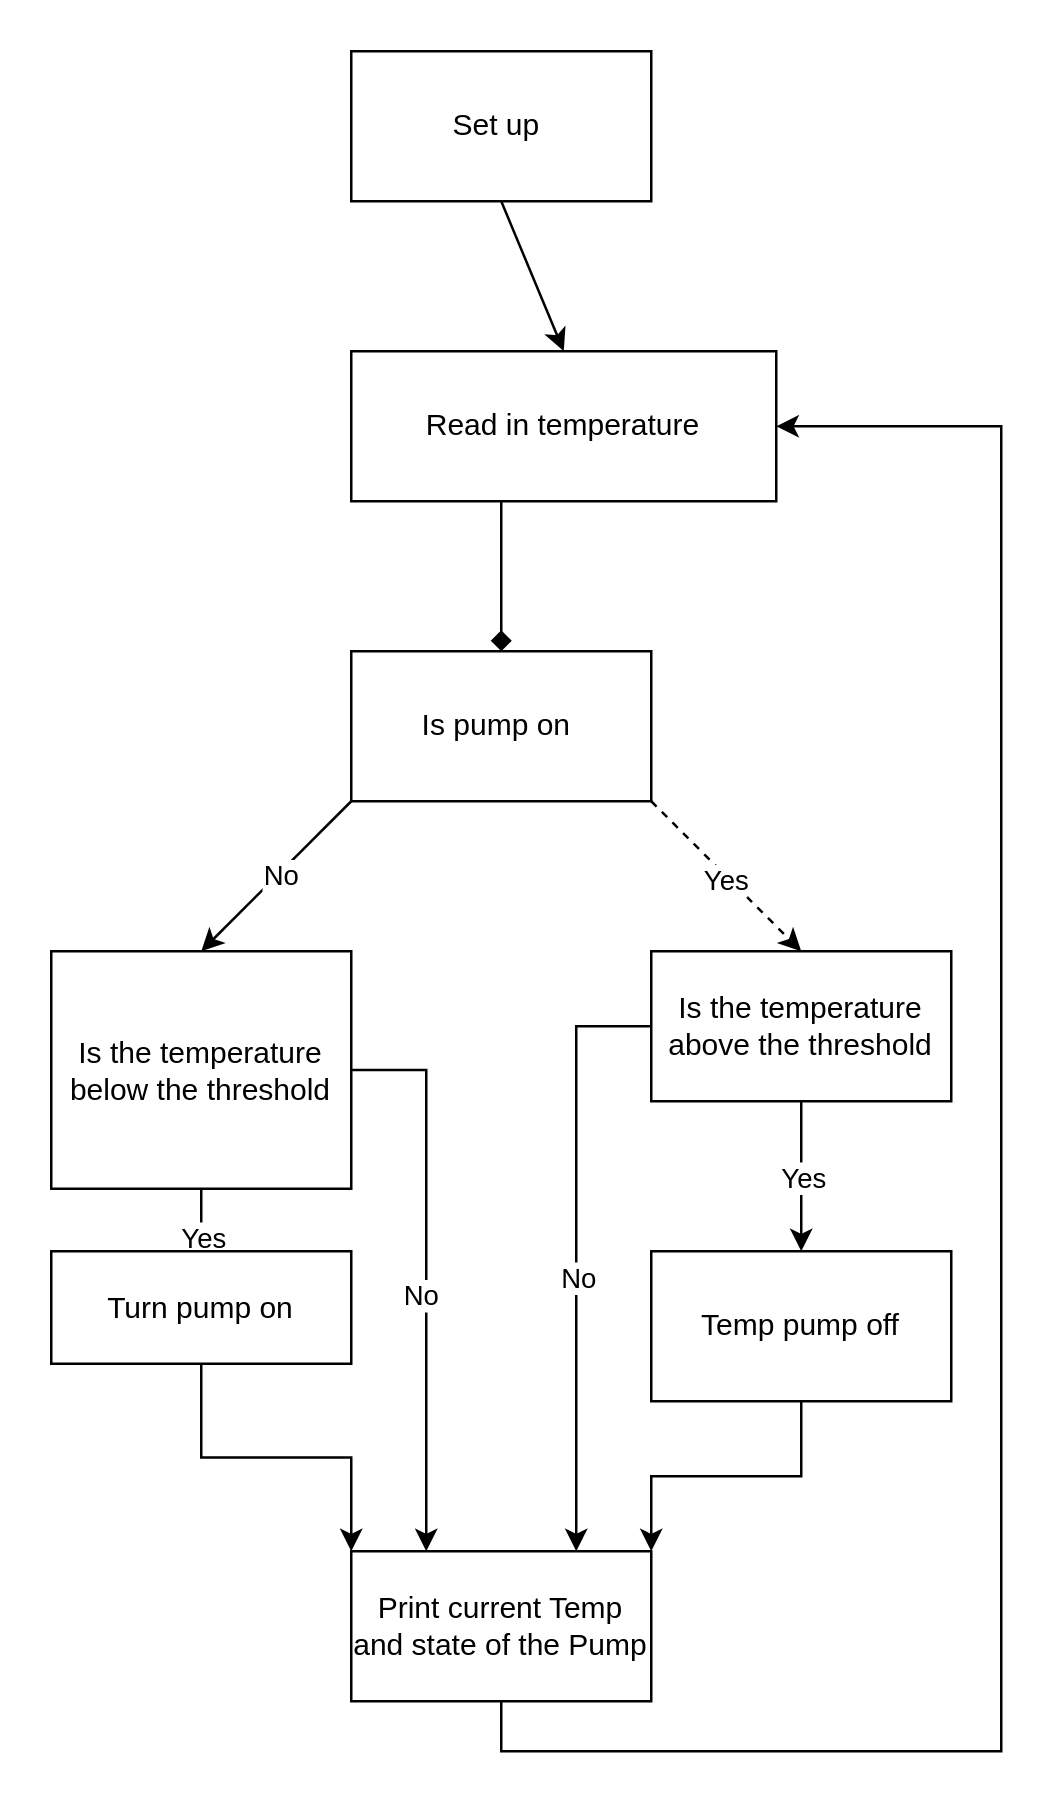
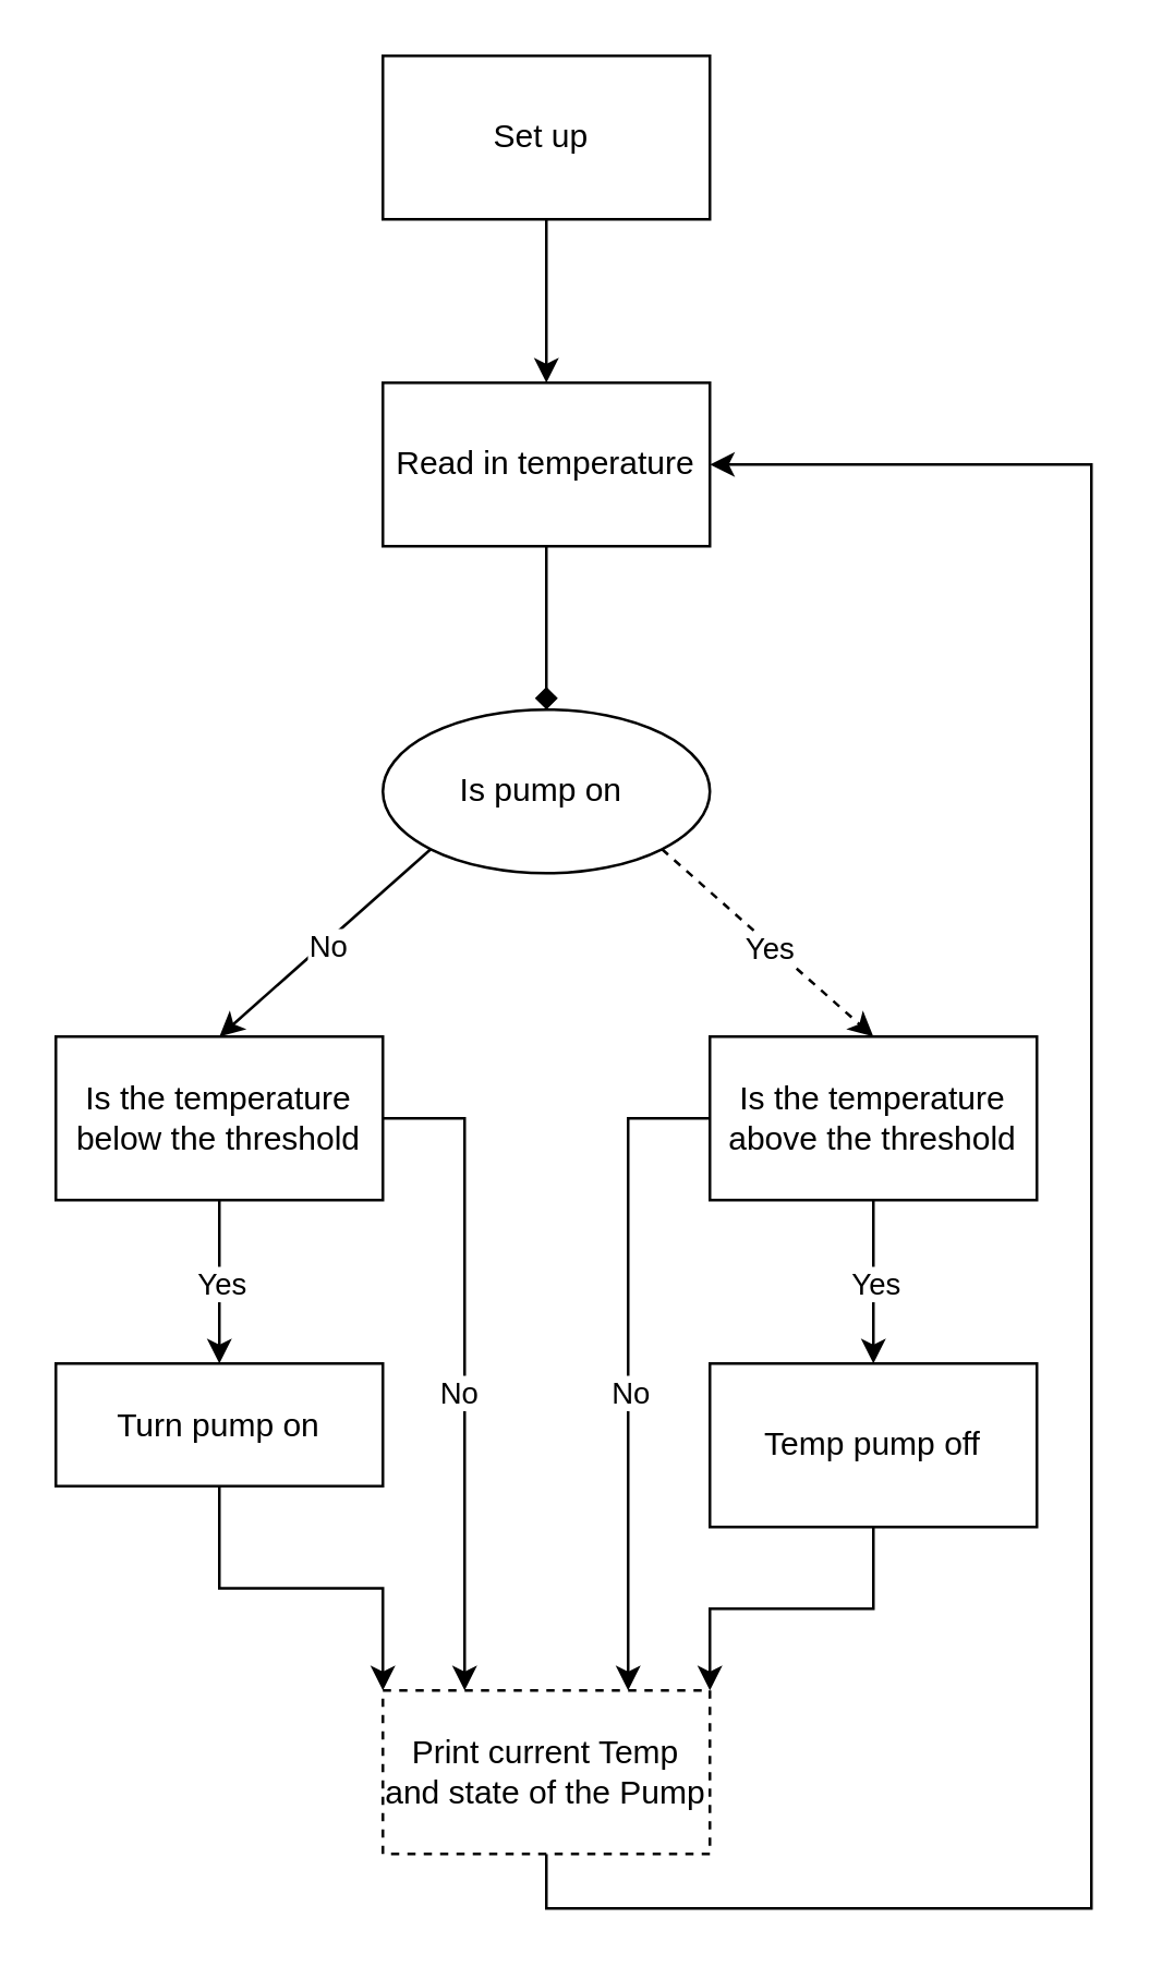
- <mxCell id="4" value="Read in temperature" style="rounded=0;whiteSpace=wrap;html=1;" vertex="1" parent="1"><mxGeometry x="140" y="140" width="170" height="60" as="geometry" /></mxCell>
+ <mxCell id="4" value="Read in temperature" style="rounded=0;whiteSpace=wrap;html=1;" vertex="1" parent="1"><mxGeometry x="140" y="140" width="120" height="60" as="geometry" /></mxCell>
- <mxCell id="5" value="Is pump on&amp;nbsp;" style="rounded=0;whiteSpace=wrap;html=1;" vertex="1" parent="1"><mxGeometry x="140" y="260" width="120" height="60" as="geometry" /></mxCell>
+ <mxCell id="5" value="Is pump on&amp;nbsp;" style="ellipse;whiteSpace=wrap;html=1;" vertex="1" parent="1"><mxGeometry x="140" y="260" width="120" height="60" as="geometry" /></mxCell>
- <mxCell id="10" value="Is the temperature below the threshold" style="rounded=0;whiteSpace=wrap;html=1;" vertex="1" parent="1"><mxGeometry x="20" y="380" width="120" height="95" as="geometry" /></mxCell>
+ <mxCell id="10" value="Is the temperature below the threshold" style="rounded=0;whiteSpace=wrap;html=1;" vertex="1" parent="1"><mxGeometry x="20" y="380" width="120" height="60" as="geometry" /></mxCell>
- <mxCell id="21" value="Print current Temp and state of the Pump" style="rounded=0;whiteSpace=wrap;html=1;" vertex="1" parent="1"><mxGeometry x="140" y="620" width="120" height="60" as="geometry" /></mxCell>
+ <mxCell id="21" value="Print current Temp and state of the Pump" style="rounded=0;whiteSpace=wrap;html=1;dashed=1;" vertex="1" parent="1"><mxGeometry x="140" y="620" width="120" height="60" as="geometry" /></mxCell>
